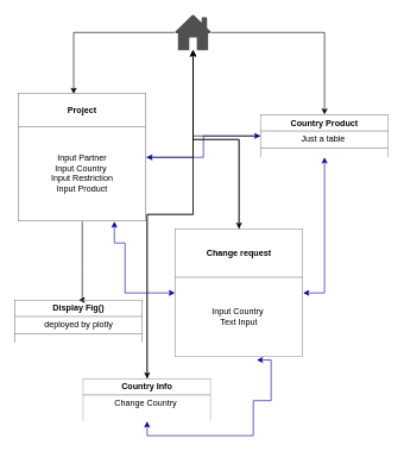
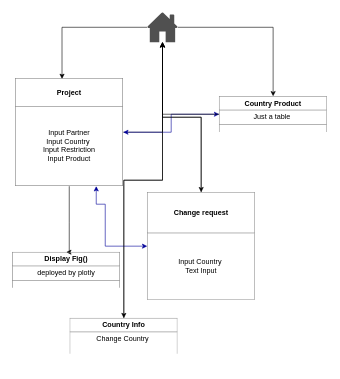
- <mxCell id="12" style="edgeStyle=orthogonalEdgeStyle;rounded=0;orthogonalLoop=1;jettySize=auto;html=1;entryX=1;entryY=0.5;entryDx=0;entryDy=0;strokeColor=#000099;startArrow=classic;startFill=1;" edge="1" parent="1" source="13" target="17"><mxGeometry relative="1" as="geometry" /></mxCell>
- <mxCell id="19" style="edgeStyle=orthogonalEdgeStyle;rounded=0;orthogonalLoop=1;jettySize=auto;html=1;entryX=0.639;entryY=1.022;entryDx=0;entryDy=0;entryPerimeter=0;startArrow=classic;startFill=1;strokeColor=#000099;" edge="1" parent="1" source="20" target="17"><mxGeometry relative="1" as="geometry"><mxPoint x="405" y="560" as="targetPoint" /><Array as="points"><mxPoint x="206" y="610" /><mxPoint x="355" y="610" /><mxPoint x="355" y="561" /><mxPoint x="380" y="561" /></Array></mxGeometry></mxCell>
